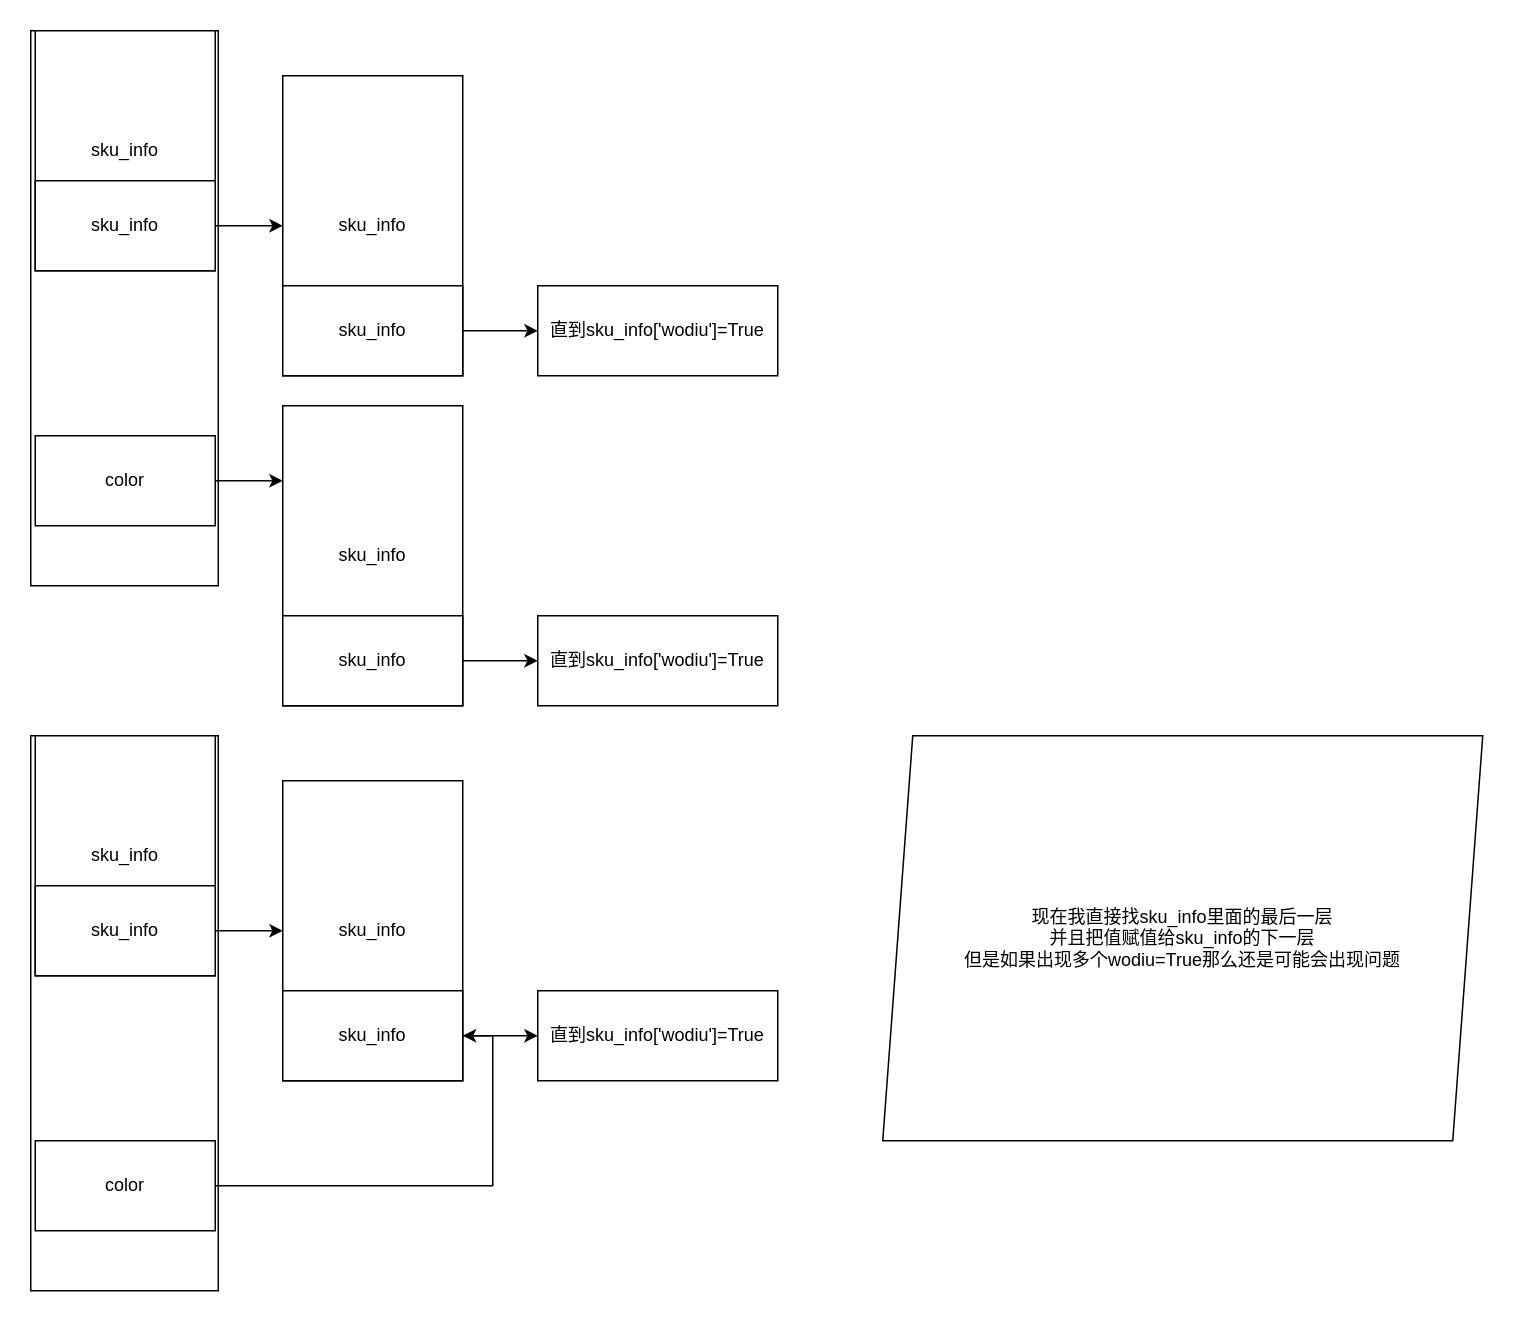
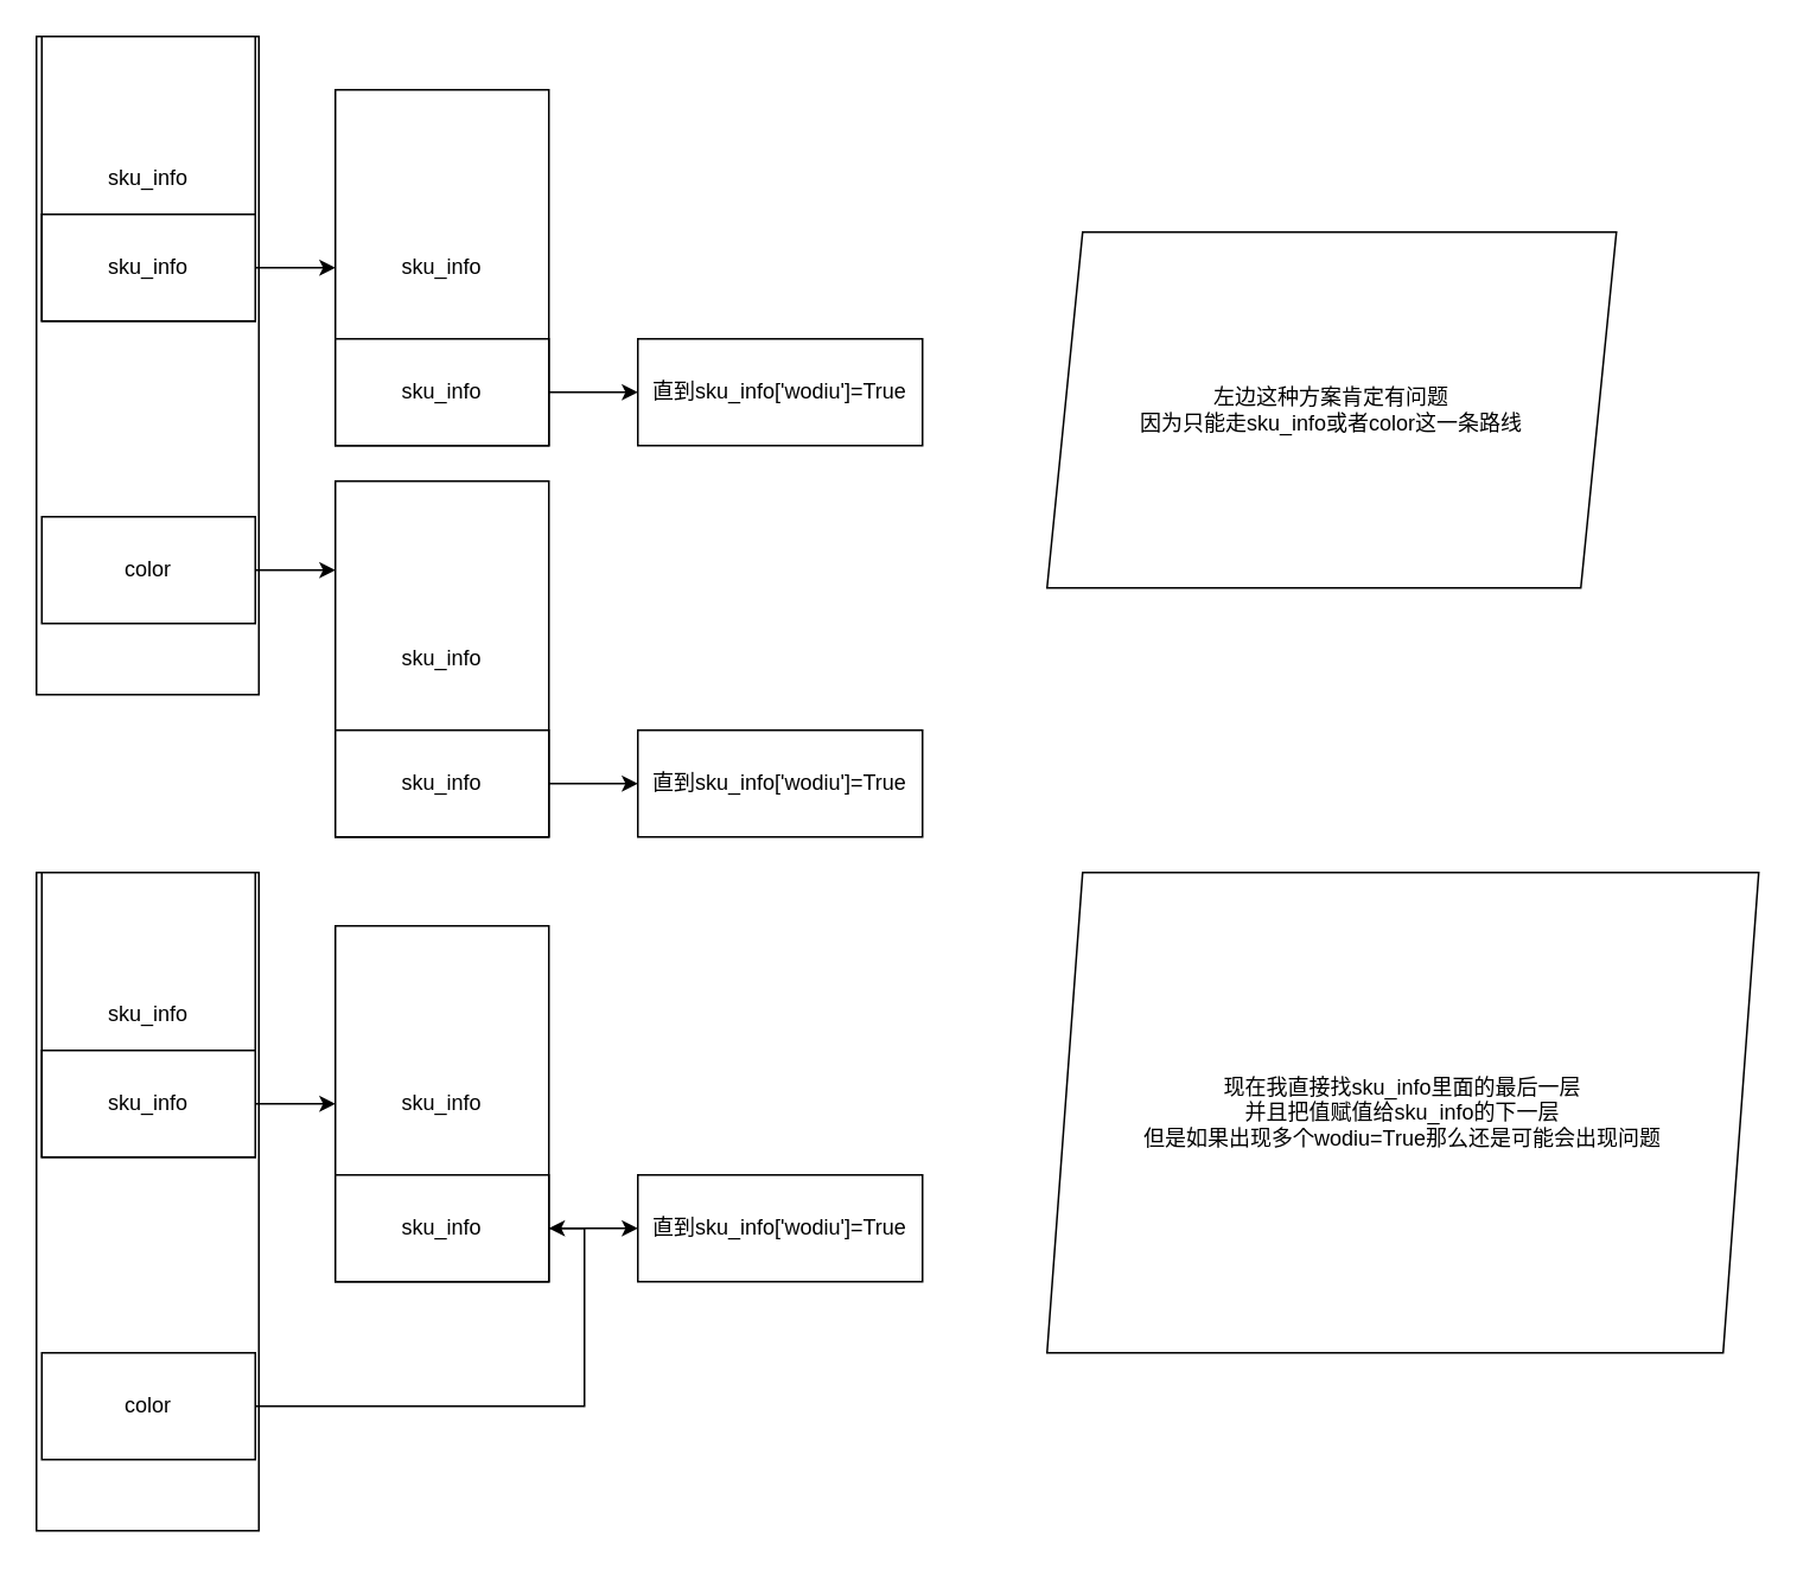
+ <mxCell id="16" value="左边这种方案肯定有问题&lt;br&gt;因为只能走sku_info或者color这一条路线" style="shape=parallelogram;perimeter=parallelogramPerimeter;whiteSpace=wrap;html=1;fixedSize=1;" vertex="1" parent="1"><mxGeometry x="588" y="130" width="320" height="200" as="geometry" /></mxCell>
